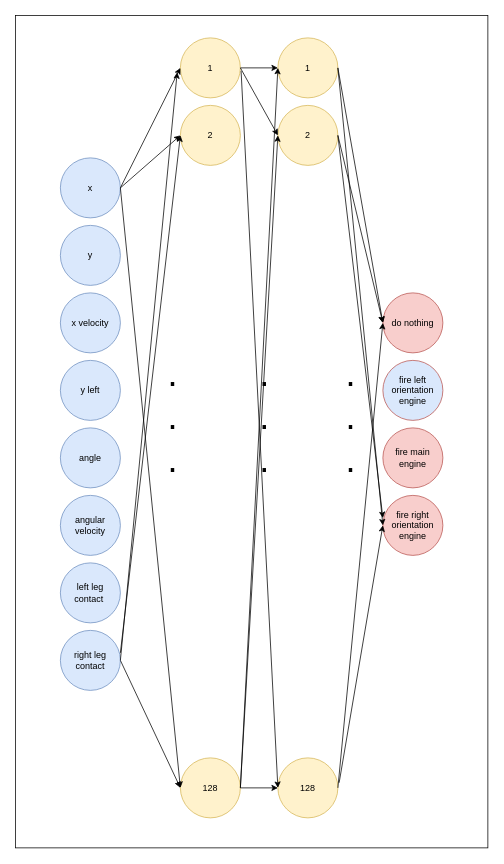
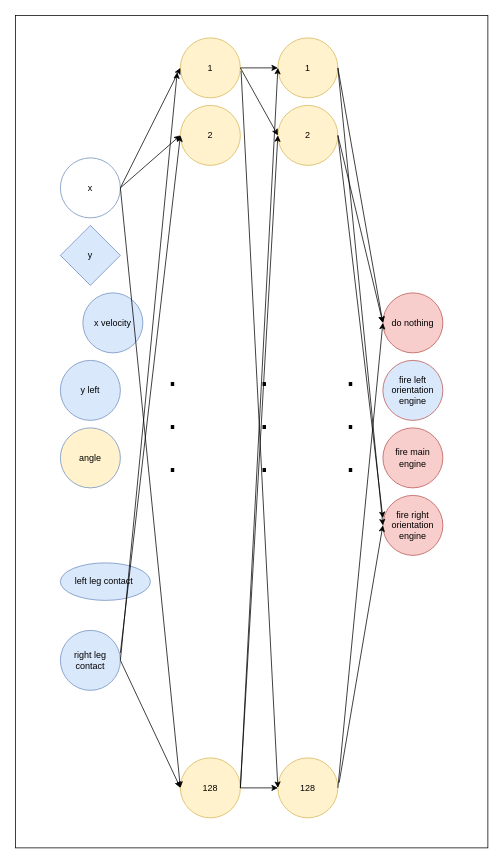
- <mxCell id="3" value="x" style="ellipse;whiteSpace=wrap;html=1;aspect=fixed;fillColor=#dae8fc;strokeColor=#6c8ebf;" vertex="1" parent="1"><mxGeometry x="80" y="210" width="80" height="80" as="geometry" /></mxCell>
+ <mxCell id="3" value="x" style="ellipse;whiteSpace=wrap;html=1;aspect=fixed;fillColor=#ffffff;strokeColor=#6c8ebf;" vertex="1" parent="1"><mxGeometry x="80" y="210" width="80" height="80" as="geometry" /></mxCell>
- <mxCell id="4" value="y" style="ellipse;whiteSpace=wrap;html=1;aspect=fixed;fillColor=#dae8fc;strokeColor=#6c8ebf;" vertex="1" parent="1"><mxGeometry x="80" y="300" width="80" height="80" as="geometry" /></mxCell>
+ <mxCell id="4" value="y" style="rhombus;whiteSpace=wrap;html=1;aspect=fixed;fillColor=#dae8fc;strokeColor=#6c8ebf;" vertex="1" parent="1"><mxGeometry x="80" y="300" width="80" height="80" as="geometry" /></mxCell>
- <mxCell id="5" value="x velocity" style="ellipse;whiteSpace=wrap;html=1;aspect=fixed;fillColor=#dae8fc;strokeColor=#6c8ebf;" vertex="1" parent="1"><mxGeometry x="80" y="390" width="80" height="80" as="geometry" /></mxCell>
+ <mxCell id="5" value="x velocity" style="ellipse;whiteSpace=wrap;html=1;aspect=fixed;fillColor=#dae8fc;strokeColor=#6c8ebf;" vertex="1" parent="1"><mxGeometry x="110" y="390" width="80" height="80" as="geometry" /></mxCell>
- <mxCell id="7" value="angle" style="ellipse;whiteSpace=wrap;html=1;aspect=fixed;fillColor=#dae8fc;strokeColor=#6c8ebf;" vertex="1" parent="1"><mxGeometry x="80" y="570" width="80" height="80" as="geometry" /></mxCell>
+ <mxCell id="7" value="angle" style="ellipse;whiteSpace=wrap;html=1;aspect=fixed;fillColor=#fff2cc;strokeColor=#6c8ebf;" vertex="1" parent="1"><mxGeometry x="80" y="570" width="80" height="80" as="geometry" /></mxCell>
- <mxCell id="8" value="angular velocity" style="ellipse;whiteSpace=wrap;html=1;aspect=fixed;fillColor=#dae8fc;strokeColor=#6c8ebf;" vertex="1" parent="1"><mxGeometry x="80" y="660" width="80" height="80" as="geometry" /></mxCell>
- <mxCell id="9" value="left leg contact&amp;nbsp;" style="ellipse;whiteSpace=wrap;html=1;aspect=fixed;fillColor=#dae8fc;strokeColor=#6c8ebf;" vertex="1" parent="1"><mxGeometry x="80" y="750" width="80" height="80" as="geometry" /></mxCell>
+ <mxCell id="9" value="left leg contact&amp;nbsp;" style="ellipse;whiteSpace=wrap;html=1;aspect=fixed;fillColor=#dae8fc;strokeColor=#6c8ebf;" vertex="1" parent="1"><mxGeometry x="80" y="750" width="120" height="50" as="geometry" /></mxCell>
